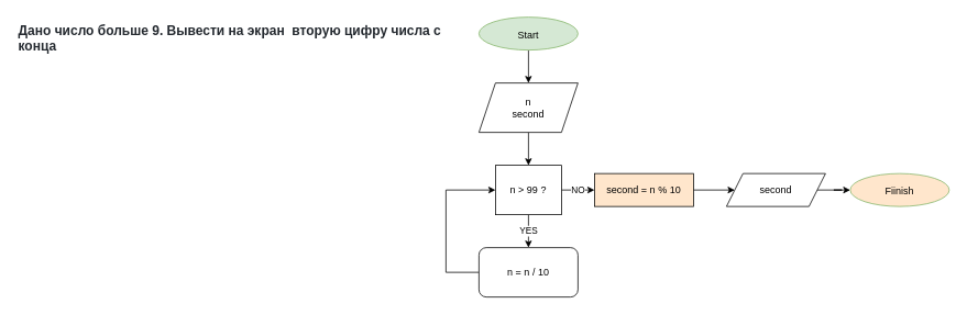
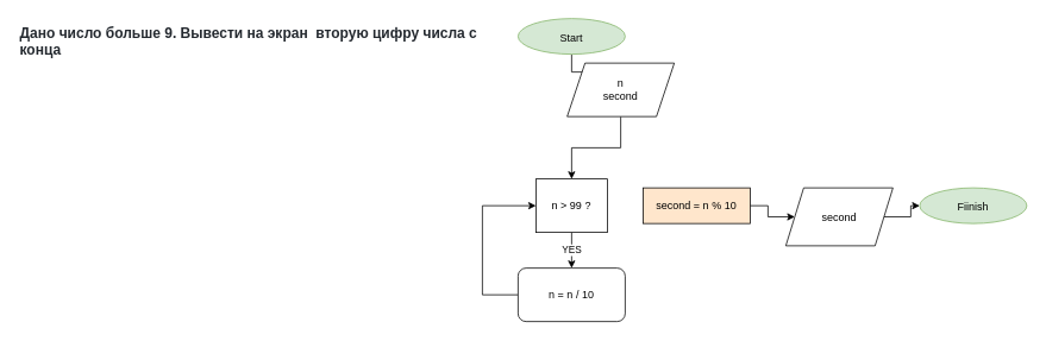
- <mxCell id="6" value="n&lt;br&gt;second" style="shape=parallelogram;perimeter=parallelogramPerimeter;whiteSpace=wrap;html=1;fixedSize=1;" vertex="1" parent="1"><mxGeometry x="580" y="100" width="120" height="60" as="geometry" /></mxCell>
+ <mxCell id="6" value="n&lt;br&gt;second" style="shape=parallelogram;perimeter=parallelogramPerimeter;whiteSpace=wrap;html=1;fixedSize=1;" vertex="1" parent="1"><mxGeometry x="635" y="70" width="120" height="60" as="geometry" /></mxCell>
- <mxCell id="8" value="NO" style="edgeStyle=orthogonalEdgeStyle;rounded=0;orthogonalLoop=1;jettySize=auto;html=1;exitX=1;exitY=0.5;exitDx=0;exitDy=0;entryX=0;entryY=0.5;entryDx=0;entryDy=0;" edge="1" parent="1" source="9" target="13"><mxGeometry relative="1" as="geometry" /></mxCell>
- <mxCell id="15" value="second" style="shape=parallelogram;perimeter=parallelogramPerimeter;whiteSpace=wrap;html=1;fixedSize=1;" vertex="1" parent="1"><mxGeometry x="880" y="210" width="120" height="40" as="geometry" /></mxCell>
+ <mxCell id="15" value="second" style="shape=parallelogram;perimeter=parallelogramPerimeter;whiteSpace=wrap;html=1;fixedSize=1;" vertex="1" parent="1"><mxGeometry x="880" y="210" width="120" height="65" as="geometry" /></mxCell>
- <mxCell id="16" value="&lt;font style=&quot;font-size: 12px;&quot;&gt;Fiinish&lt;/font&gt;" style="ellipse;whiteSpace=wrap;html=1;fontSize=16;fillColor=#ffe6cc;strokeColor=#82b366;" vertex="1" parent="1"><mxGeometry x="1030" y="210" width="120" height="40" as="geometry" /></mxCell>
+ <mxCell id="16" value="&lt;font style=&quot;font-size: 12px;&quot;&gt;Fiinish&lt;/font&gt;" style="ellipse;whiteSpace=wrap;html=1;fontSize=16;fillColor=#d5e8d4;strokeColor=#82b366;" vertex="1" parent="1"><mxGeometry x="1030" y="210" width="120" height="40" as="geometry" /></mxCell>
